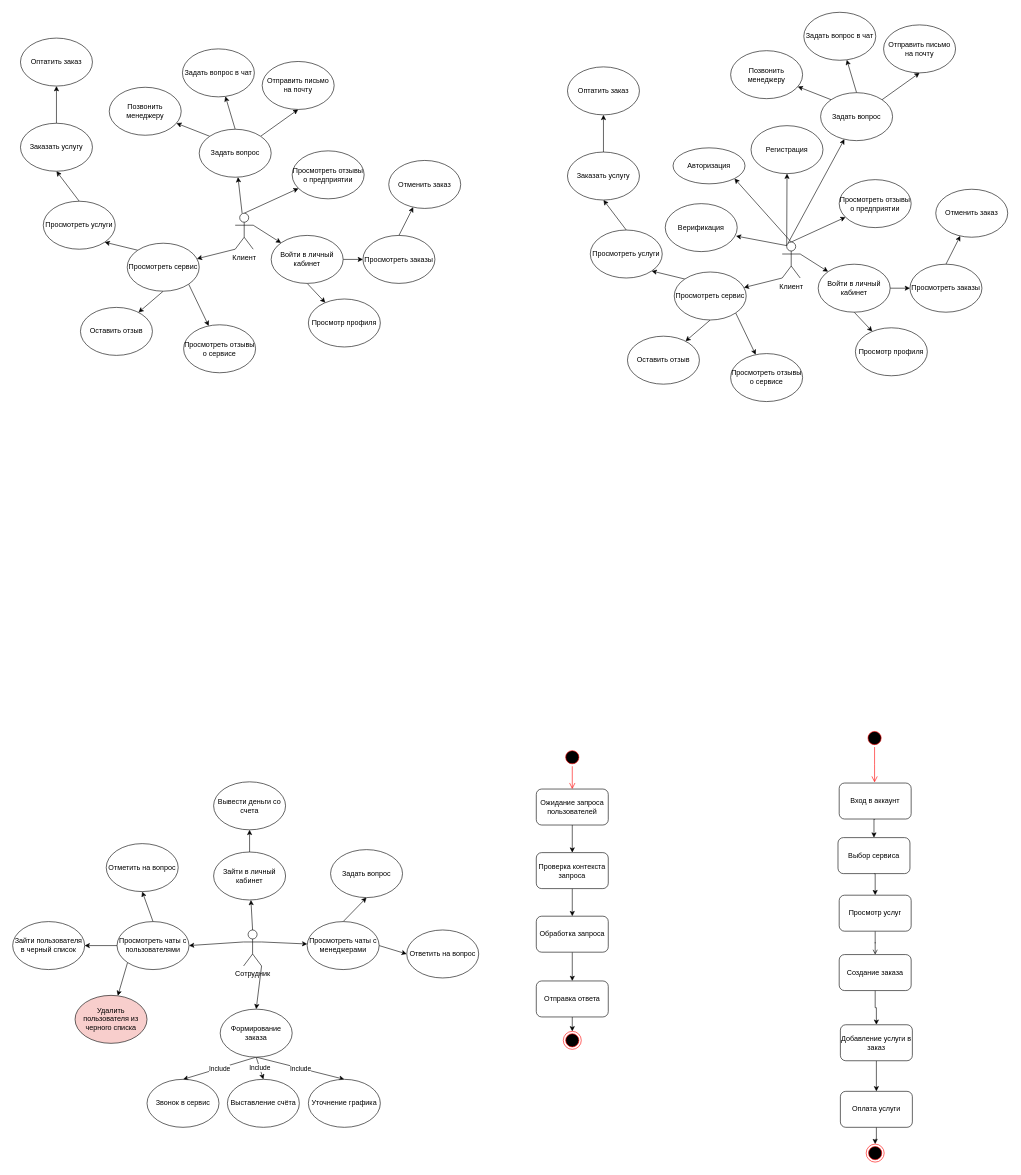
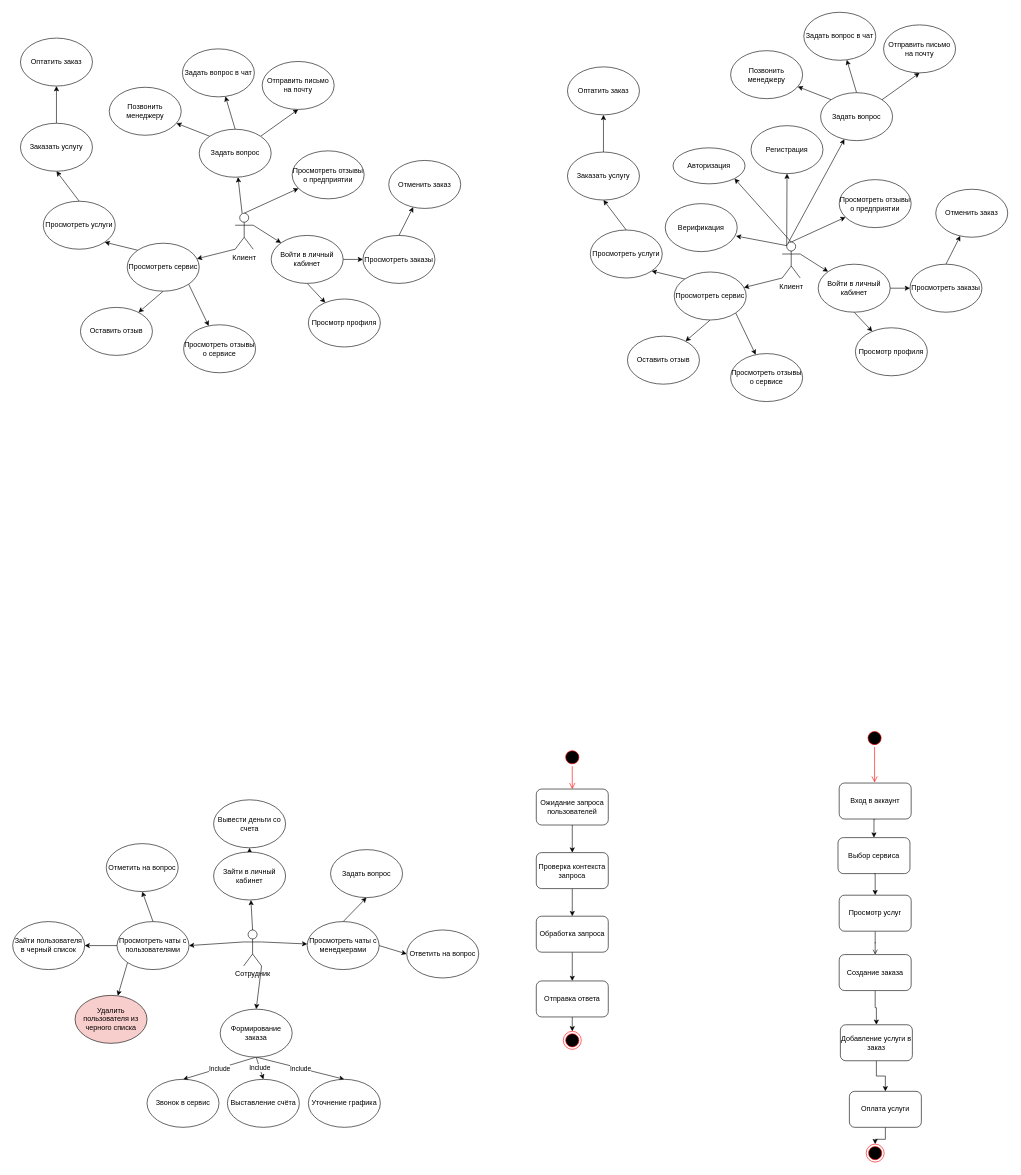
- <mxCell id="59" value="Вывести деньги со счета" style="ellipse;whiteSpace=wrap;html=1;" parent="1" vertex="1"><mxGeometry x="355" y="1303" width="120" height="80" as="geometry" /></mxCell>
+ <mxCell id="59" value="Вывести деньги со счета" style="ellipse;whiteSpace=wrap;html=1;" parent="1" vertex="1"><mxGeometry x="355" y="1333" width="120" height="80" as="geometry" /></mxCell>
- <mxCell id="121" value="Оплата услуги" style="rounded=1;whiteSpace=wrap;html=1;" vertex="1" parent="1"><mxGeometry x="1400" y="1819" width="120" height="60" as="geometry" /></mxCell>
+ <mxCell id="121" value="Оплата услуги" style="rounded=1;whiteSpace=wrap;html=1;" vertex="1" parent="1"><mxGeometry x="1415" y="1819" width="120" height="60" as="geometry" /></mxCell>
